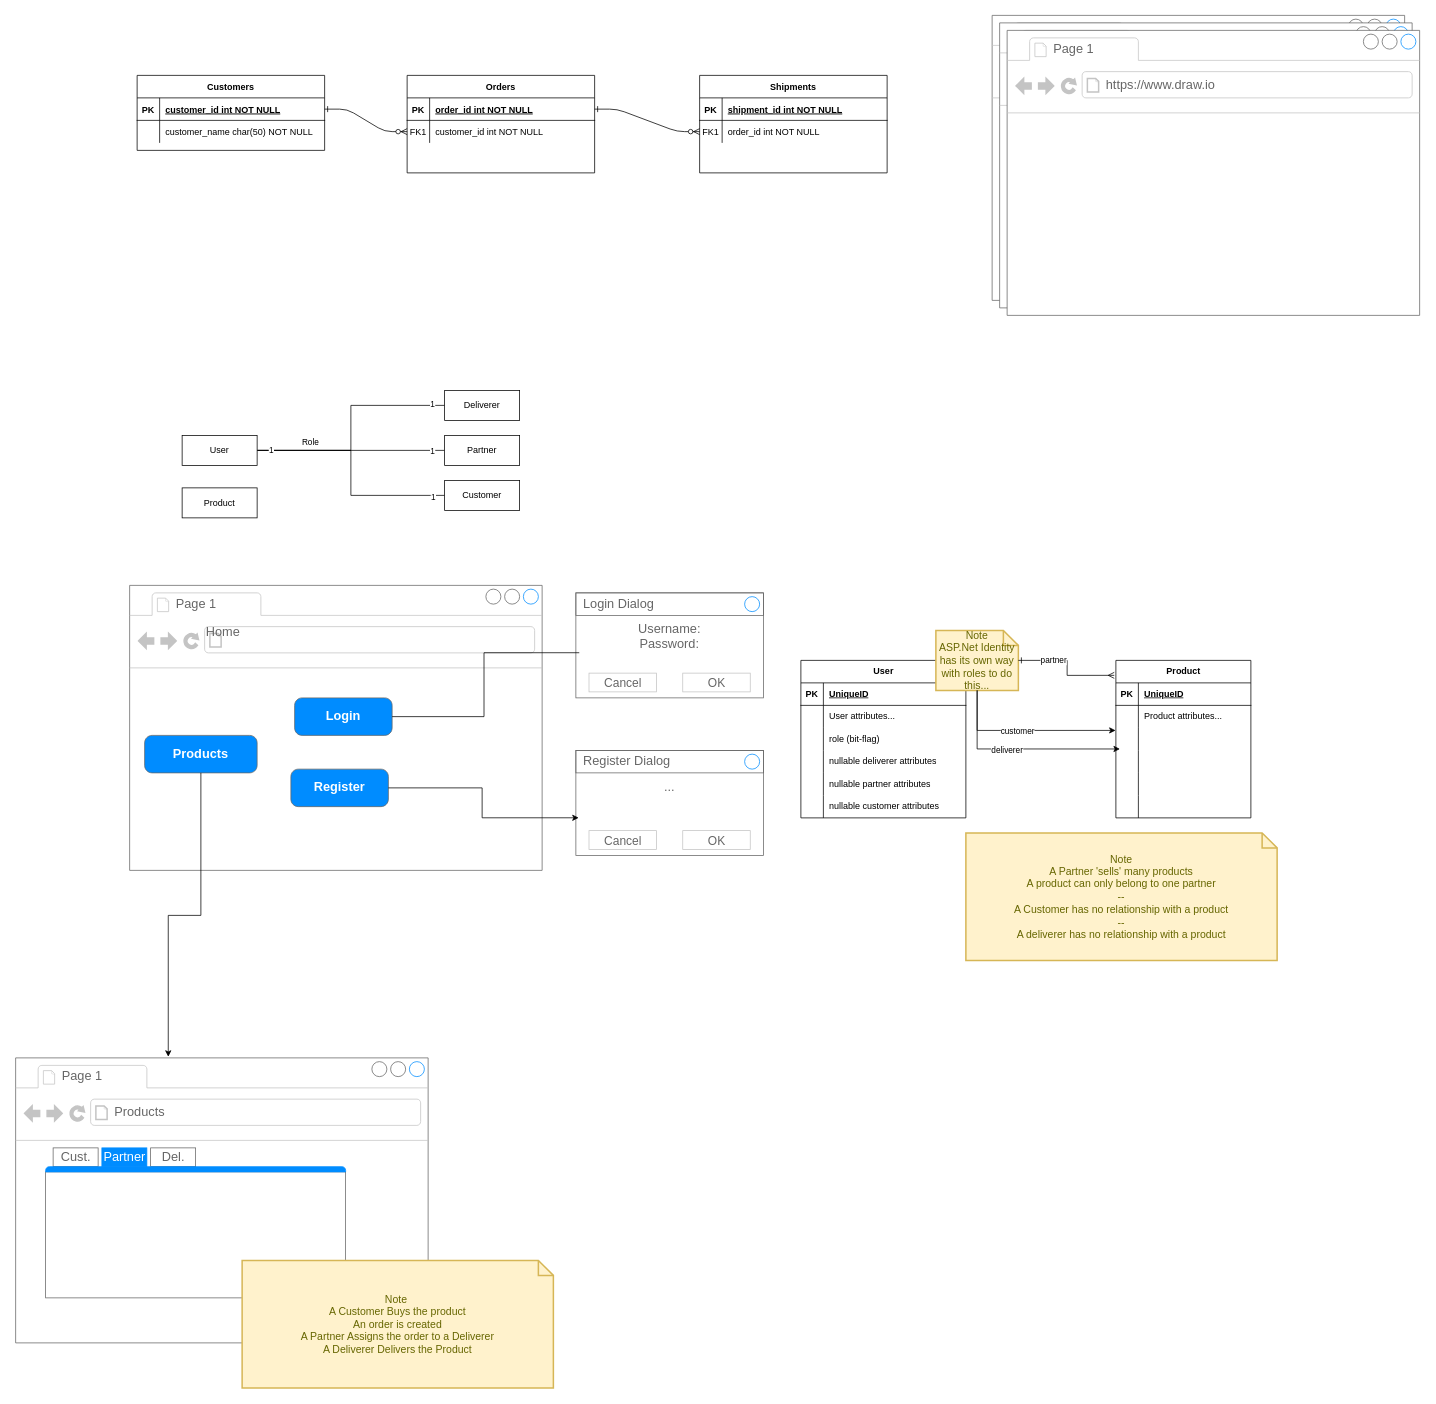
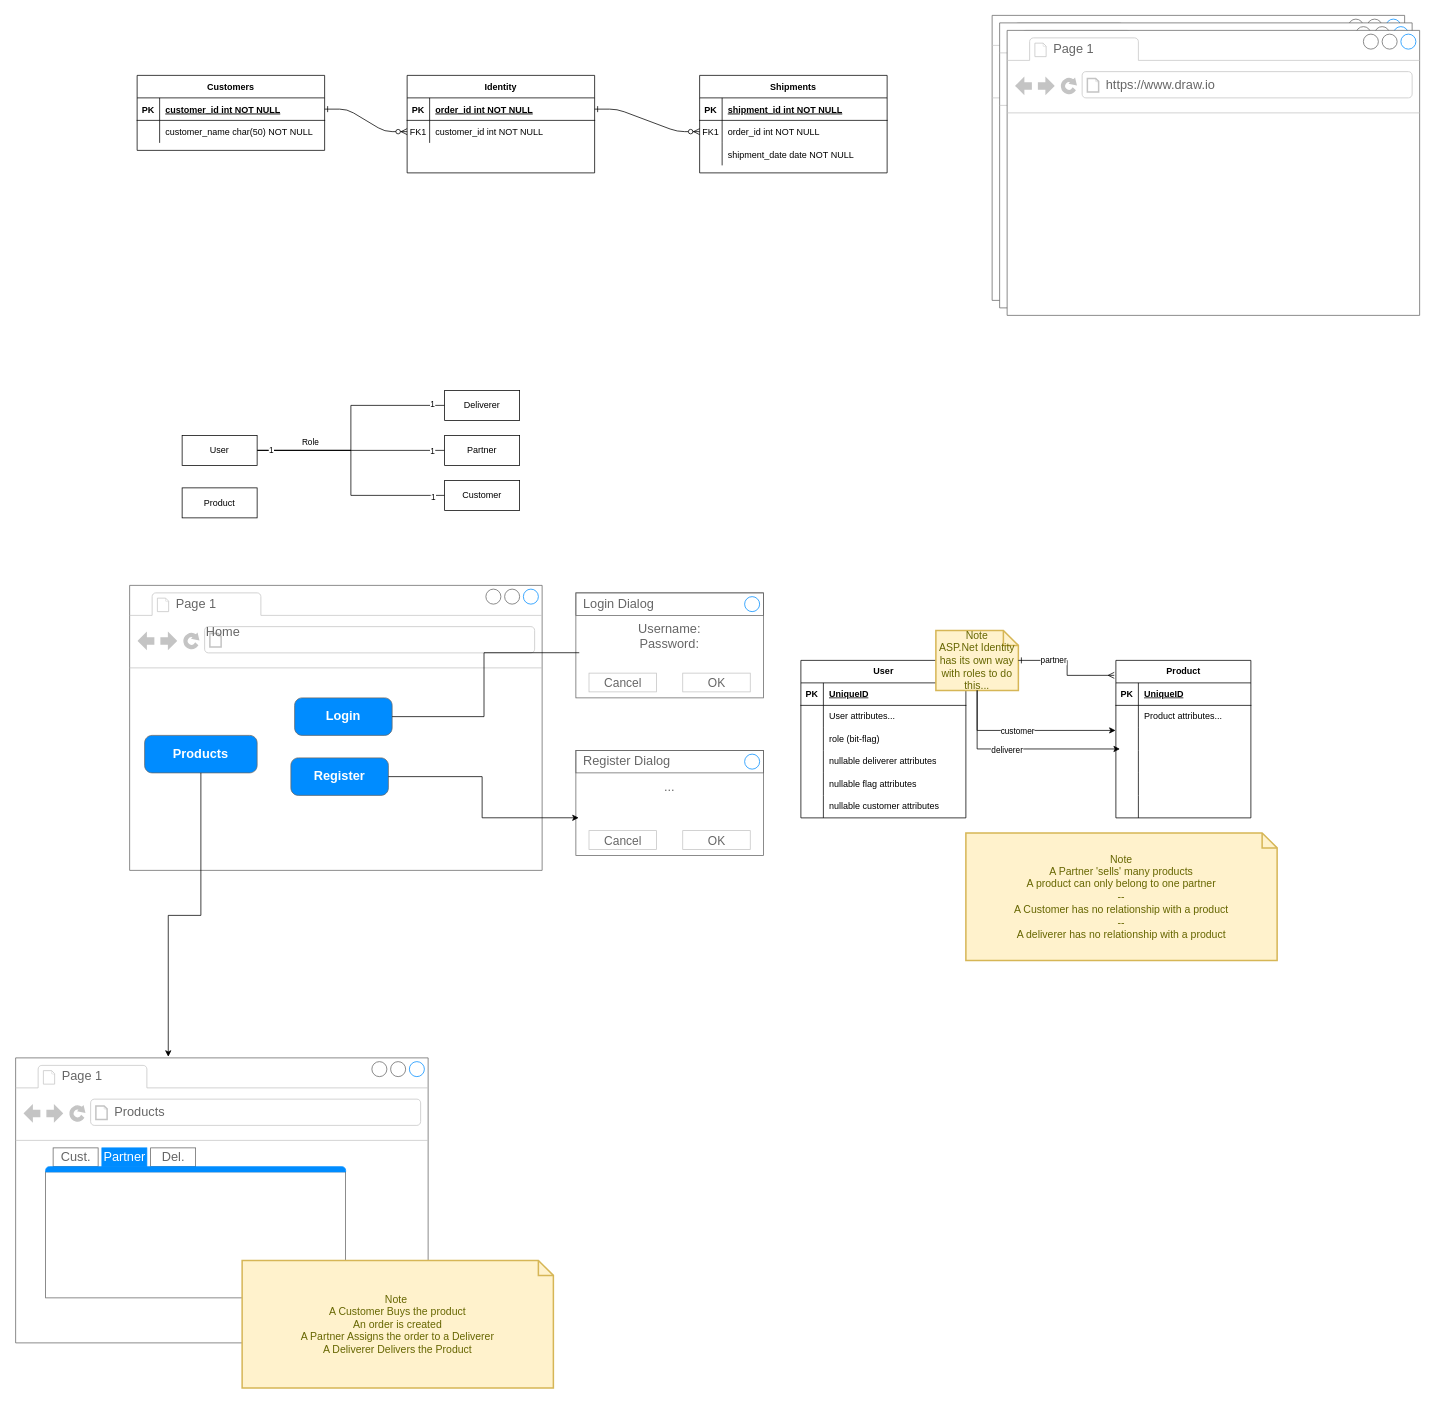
- <mxCell id="4" value="Orders" style="shape=table;startSize=30;container=1;collapsible=1;childLayout=tableLayout;fixedRows=1;rowLines=0;fontStyle=1;align=center;resizeLast=1;" parent="1" vertex="1"><mxGeometry x="542" y="100" width="250" height="130" as="geometry" /></mxCell>
+ <mxCell id="4" value="Identity" style="shape=table;startSize=30;container=1;collapsible=1;childLayout=tableLayout;fixedRows=1;rowLines=0;fontStyle=1;align=center;resizeLast=1;" parent="1" vertex="1"><mxGeometry x="542" y="100" width="250" height="130" as="geometry" /></mxCell>
+ <mxCell id="22" value="shipment_date date NOT NULL" style="shape=partialRectangle;overflow=hidden;connectable=0;fillColor=none;top=0;left=0;bottom=0;right=0;align=left;spacingLeft=6;" parent="20" vertex="1"><mxGeometry x="30" width="220" height="30" as="geometry"><mxRectangle width="220" height="30" as="alternateBounds" /></mxGeometry></mxCell>
- <mxCell id="94" value="nullable partner attributes" style="shape=partialRectangle;connectable=0;fillColor=none;top=0;left=0;bottom=0;right=0;align=left;spacingLeft=6;overflow=hidden;whiteSpace=wrap;html=1;" vertex="1" parent="92"><mxGeometry x="30" width="190" height="30" as="geometry"><mxRectangle width="190" height="30" as="alternateBounds" /></mxGeometry></mxCell>
+ <mxCell id="94" value="nullable flag attributes" style="shape=partialRectangle;connectable=0;fillColor=none;top=0;left=0;bottom=0;right=0;align=left;spacingLeft=6;overflow=hidden;whiteSpace=wrap;html=1;" vertex="1" parent="92"><mxGeometry x="30" width="190" height="30" as="geometry"><mxRectangle width="190" height="30" as="alternateBounds" /></mxGeometry></mxCell>
- <mxCell id="56" value="Register" style="strokeWidth=1;shadow=0;dashed=0;align=center;html=1;shape=mxgraph.mockup.buttons.button;strokeColor=#666666;fontColor=#ffffff;mainText=;buttonStyle=round;fontSize=17;fontStyle=1;fillColor=#008cff;whiteSpace=wrap;" vertex="1" parent="52"><mxGeometry x="215" y="245" width="130" height="50" as="geometry" /></mxCell>
+ <mxCell id="56" value="Register" style="strokeWidth=1;shadow=0;dashed=0;align=center;html=1;shape=mxgraph.mockup.buttons.button;strokeColor=#666666;fontColor=#ffffff;mainText=;buttonStyle=round;fontSize=17;fontStyle=1;fillColor=#008cff;whiteSpace=wrap;" vertex="1" parent="52"><mxGeometry x="215" y="230" width="130" height="50" as="geometry" /></mxCell>
